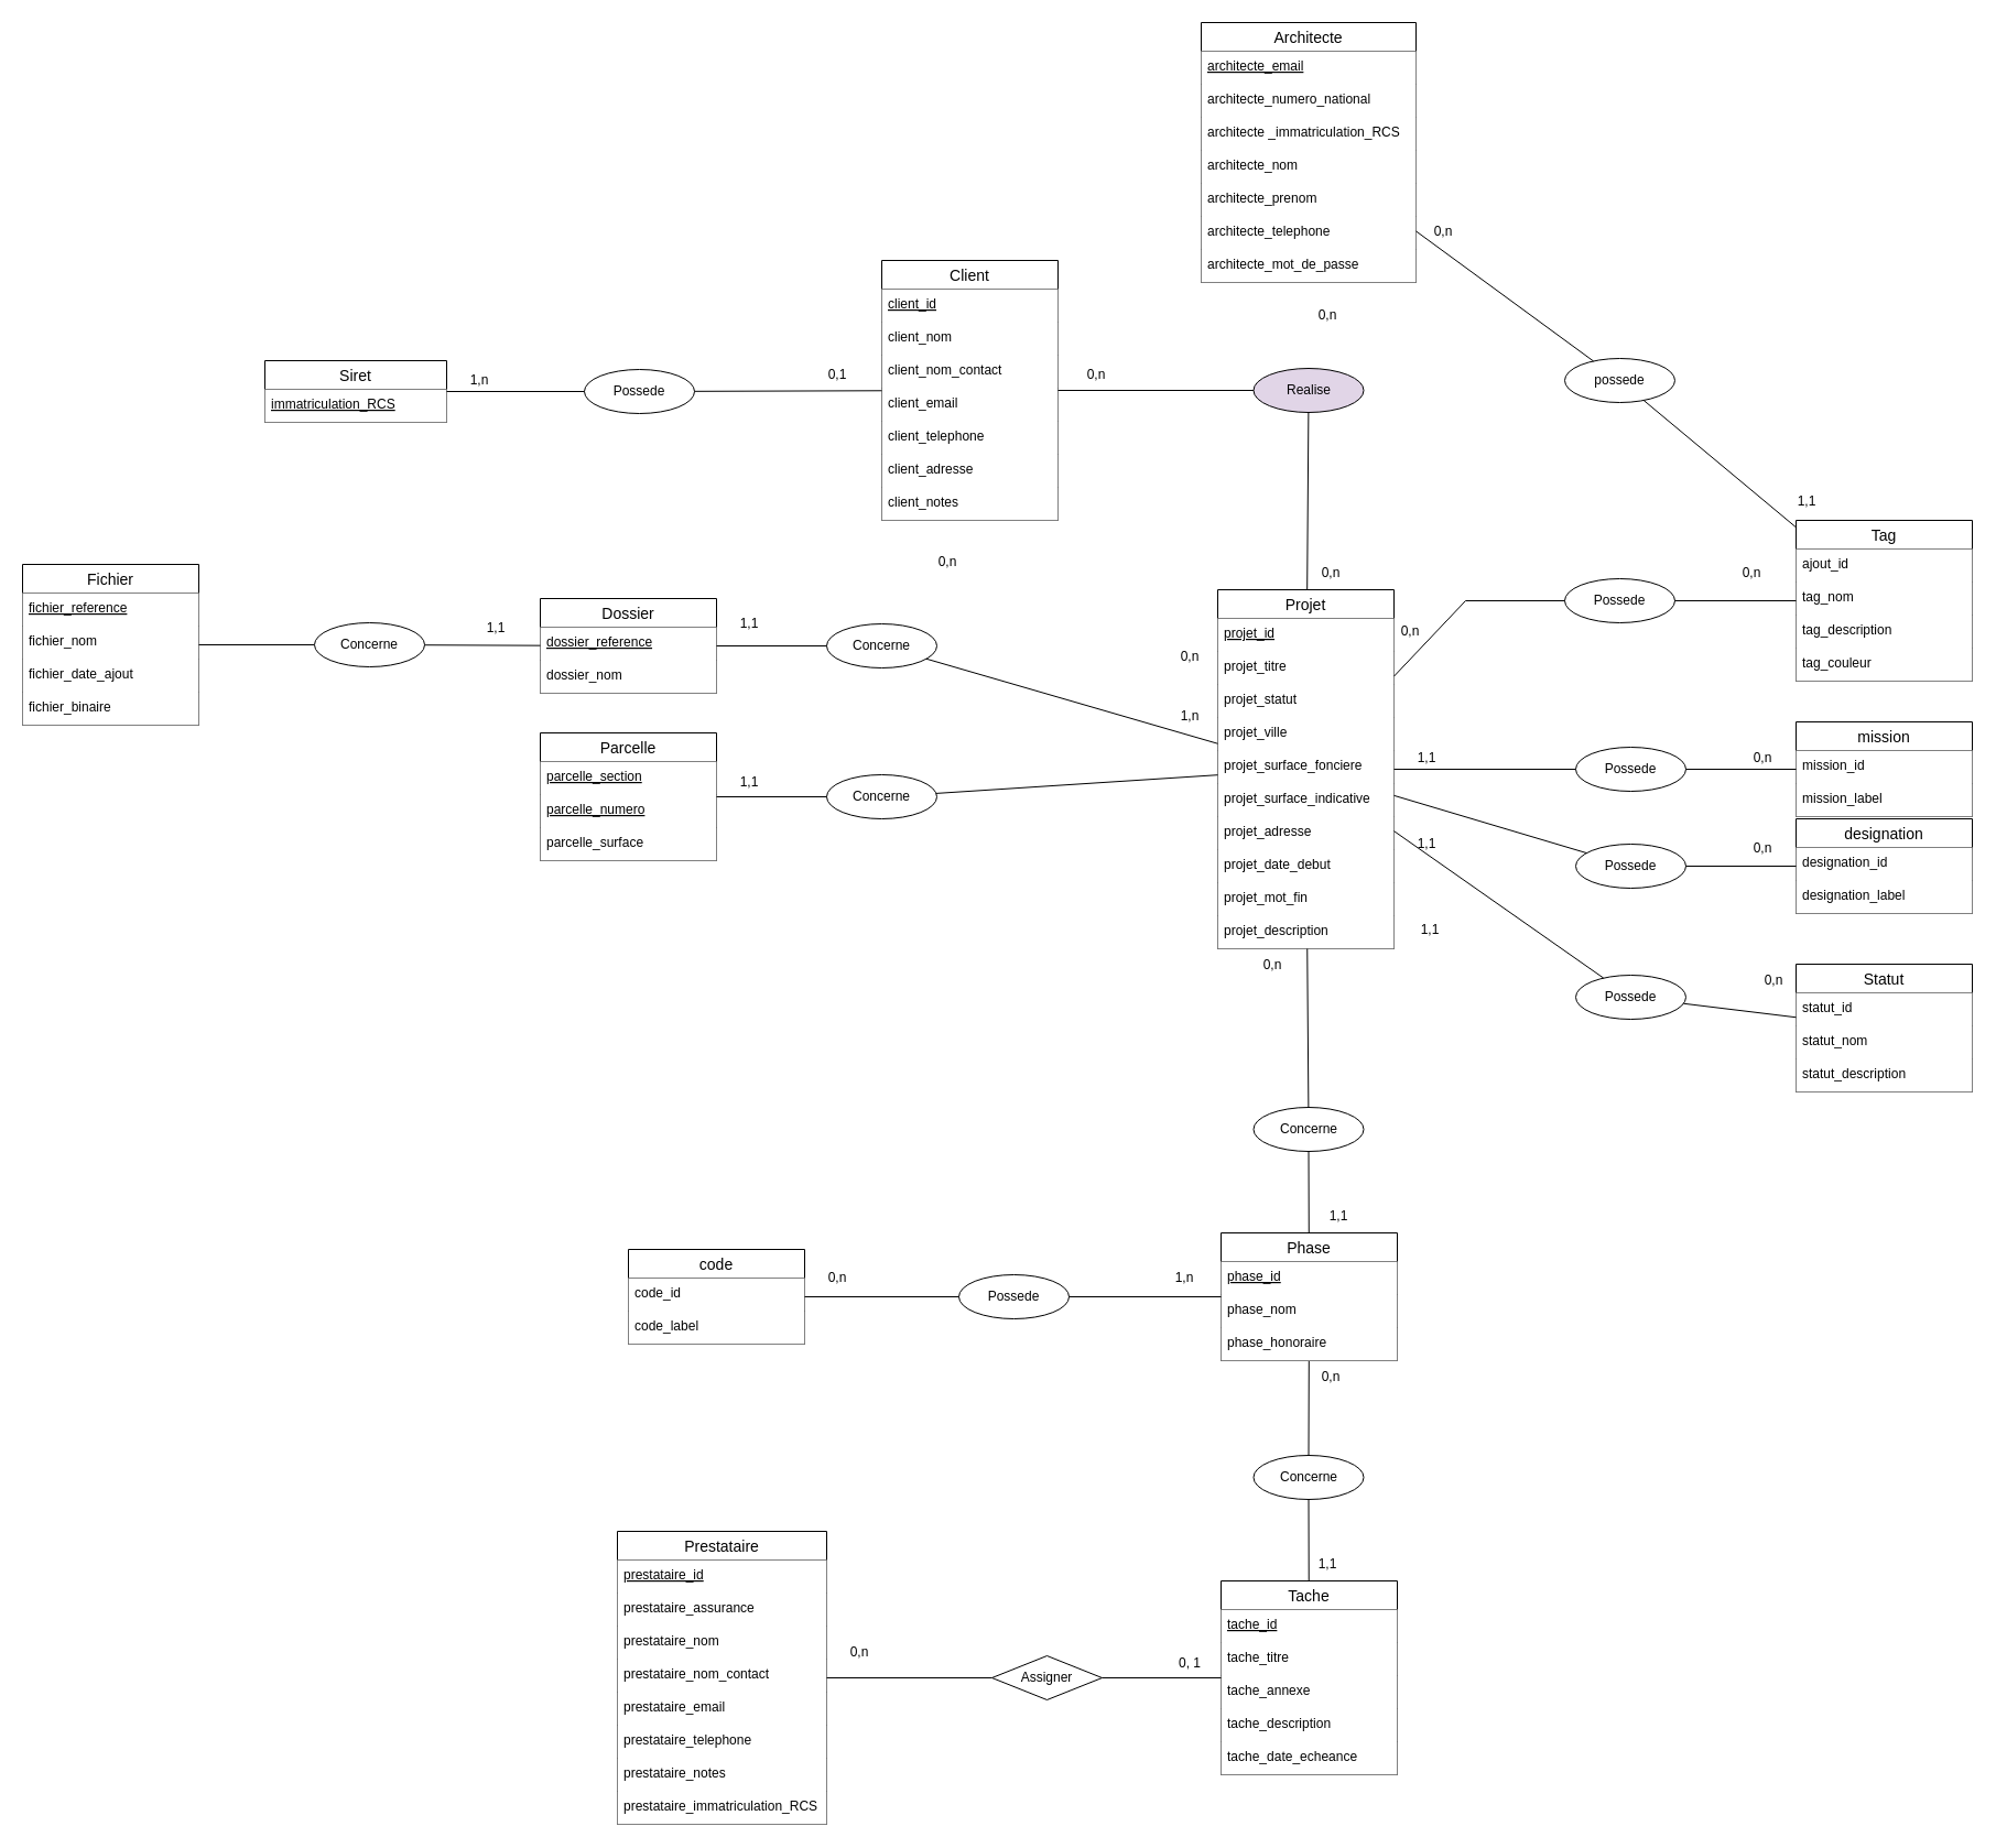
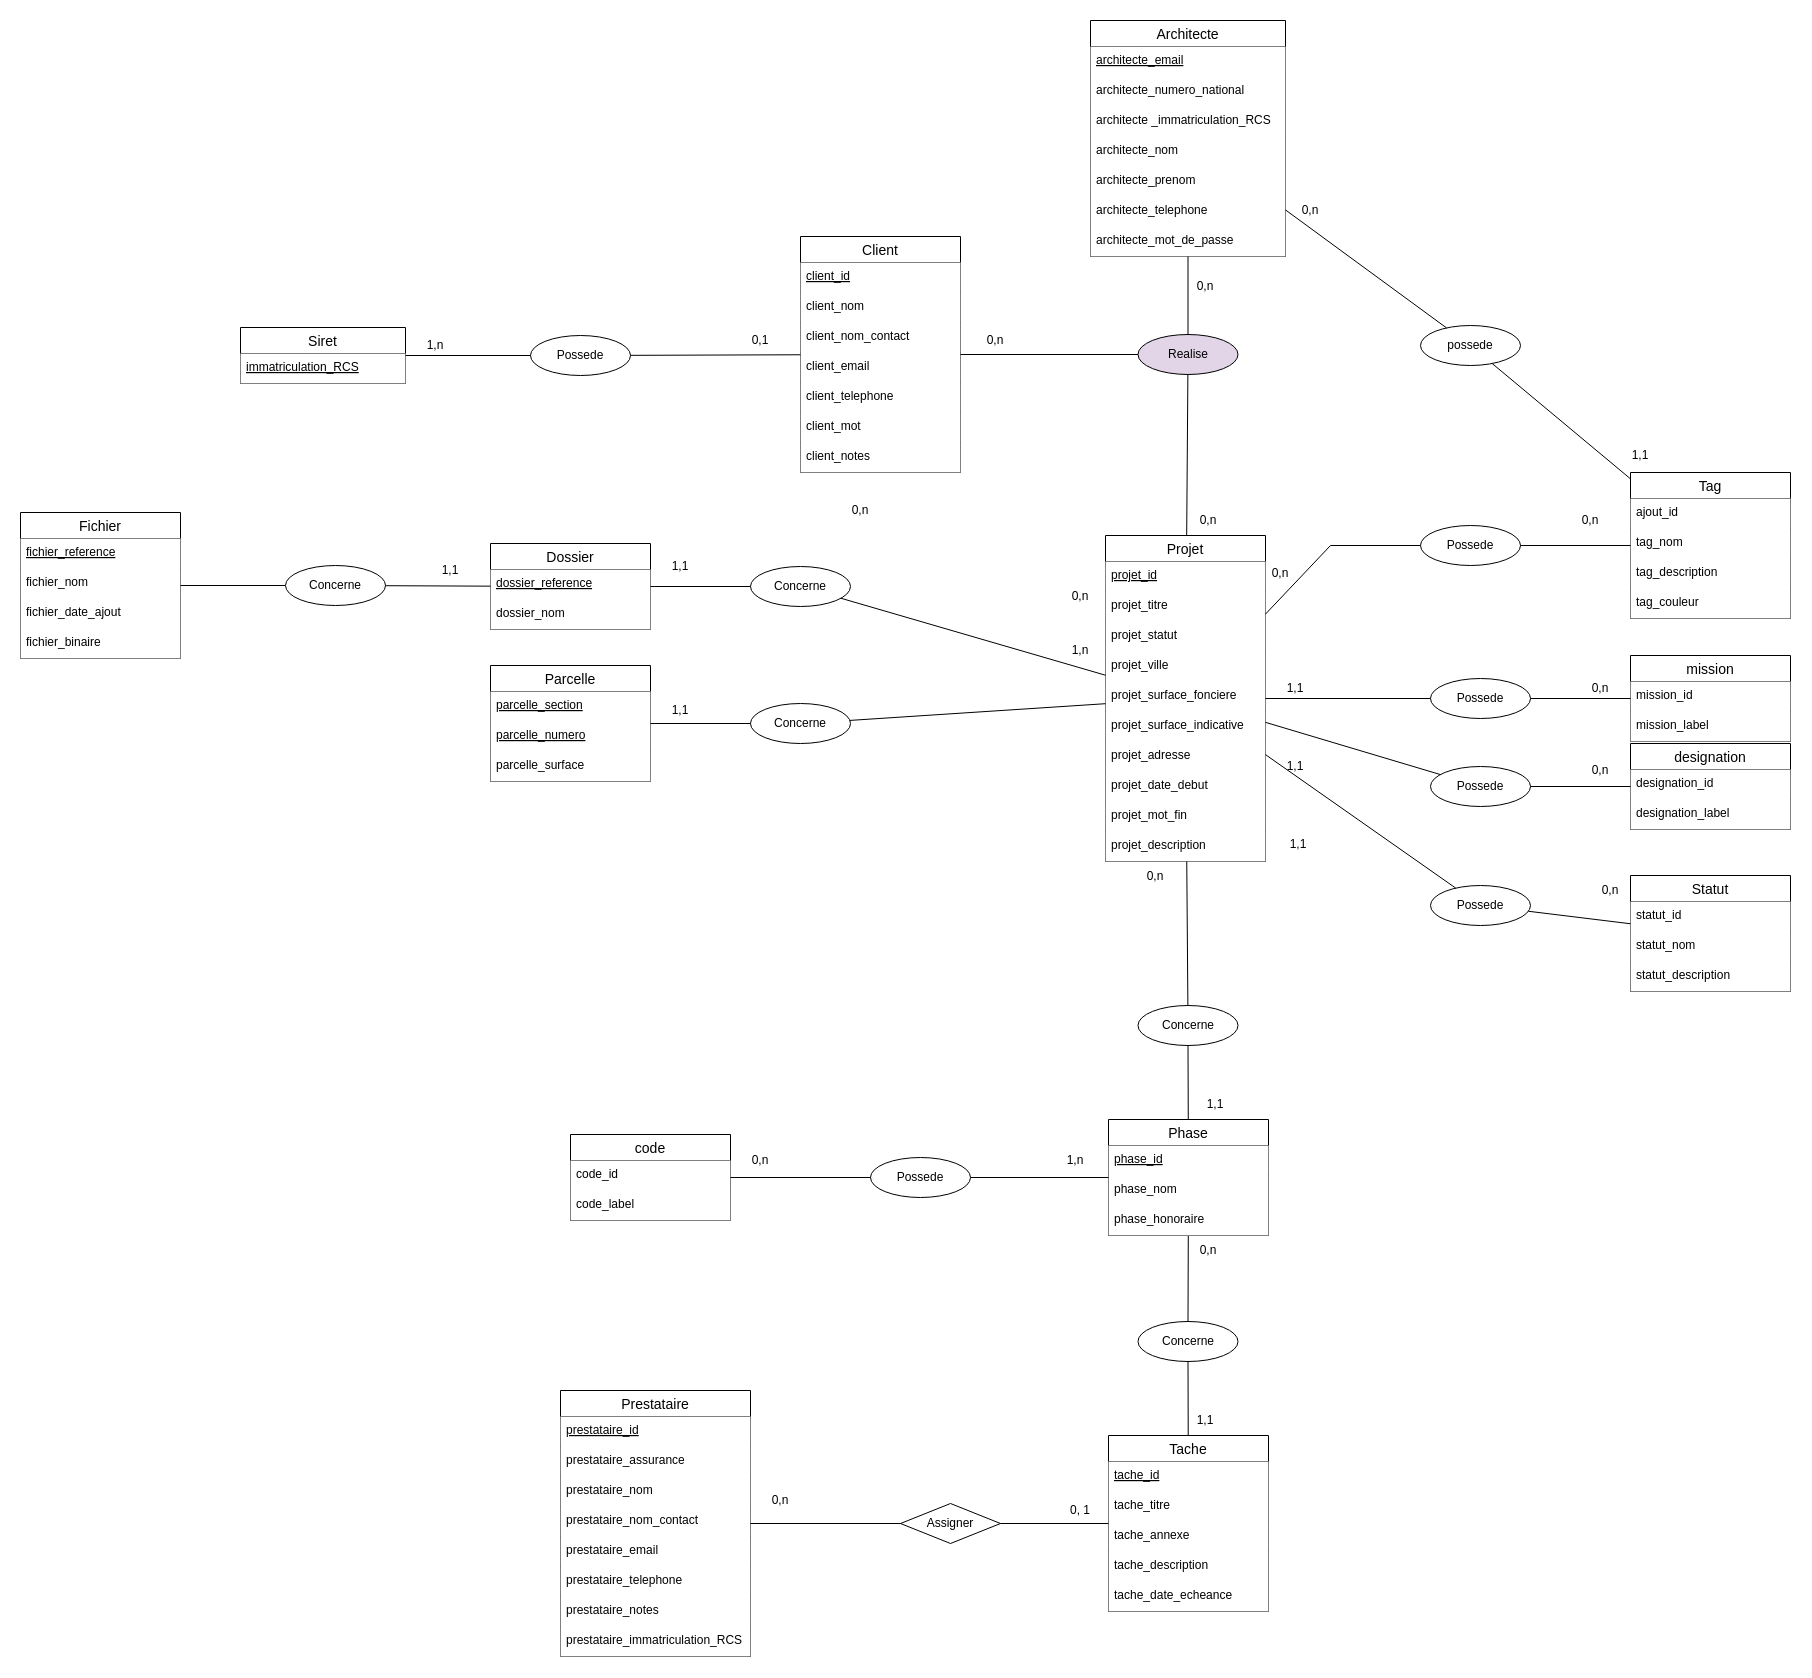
+ <mxCell id="44" value="" style="endArrow=none;html=1;rounded=0;" parent="1" source="2" target="28" edge="1"><mxGeometry relative="1" as="geometry"><mxPoint x="1110" y="285" as="sourcePoint" /><mxPoint x="1270" y="285" as="targetPoint" /></mxGeometry></mxCell>
- <mxCell id="84" value="client_adresse" style="text;strokeColor=none;fillColor=default;spacingLeft=4;spacingRight=4;overflow=hidden;rotatable=0;points=[[0,0.5],[1,0.5]];portConstraint=eastwest;fontSize=12;fillStyle=auto;fontColor=#000;fontStyle=0" parent="78" vertex="1"><mxGeometry y="176" width="160" height="30" as="geometry" /></mxCell>
+ <mxCell id="84" value="client_mot" style="text;strokeColor=none;fillColor=default;spacingLeft=4;spacingRight=4;overflow=hidden;rotatable=0;points=[[0,0.5],[1,0.5]];portConstraint=eastwest;fontSize=12;fillStyle=auto;fontColor=#000;fontStyle=0" parent="78" vertex="1"><mxGeometry y="176" width="160" height="30" as="geometry" /></mxCell>
